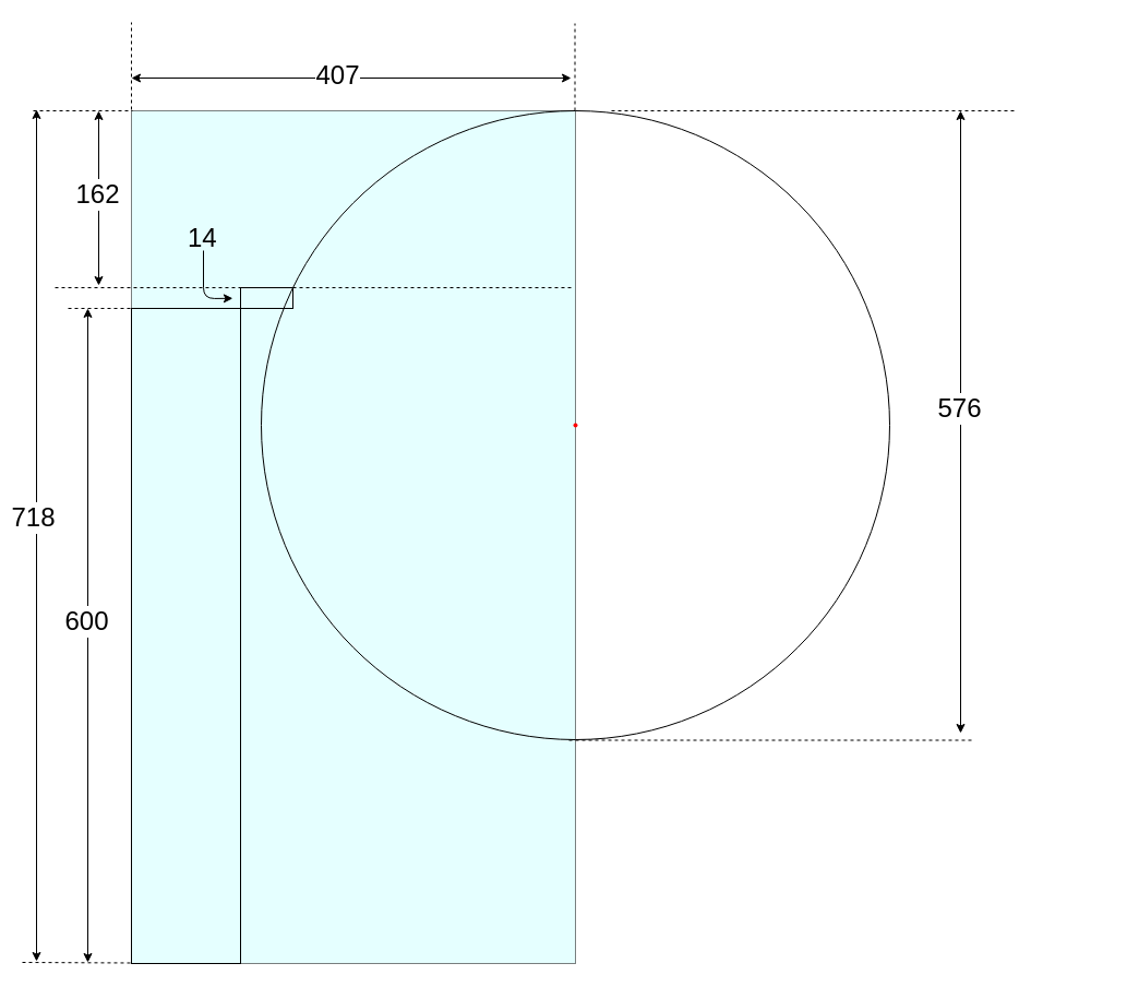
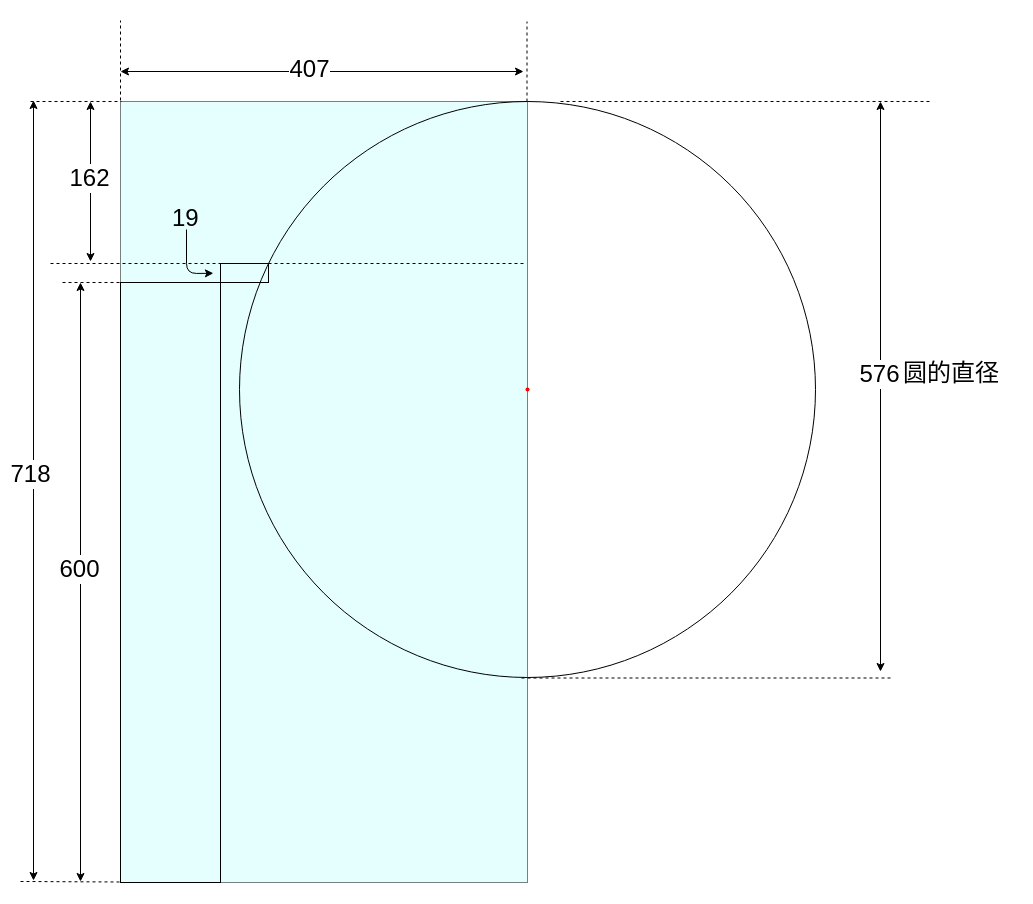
- <mxCell id="20" value="14" style="text;html=1;resizable=0;points=[];autosize=1;align=left;verticalAlign=top;spacingTop=-4;fontSize=24;" vertex="1" parent="1"><mxGeometry x="170" y="201" width="40" height="30" as="geometry" /></mxCell>
+ <mxCell id="20" value="19" style="text;html=1;resizable=0;points=[];autosize=1;align=left;verticalAlign=top;spacingTop=-4;fontSize=24;" vertex="1" parent="1"><mxGeometry x="170" y="201" width="40" height="30" as="geometry" /></mxCell>
+ <mxCell id="25" value="圆的直径" style="text;html=1;resizable=0;points=[];autosize=1;align=left;verticalAlign=top;spacingTop=-4;fontSize=24;" vertex="1" parent="1"><mxGeometry x="901" y="356" width="110" height="30" as="geometry" /></mxCell>
